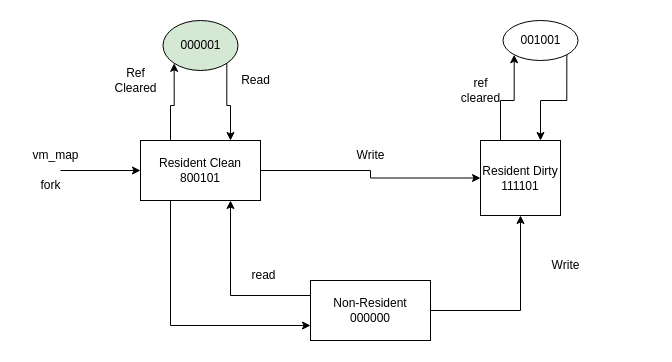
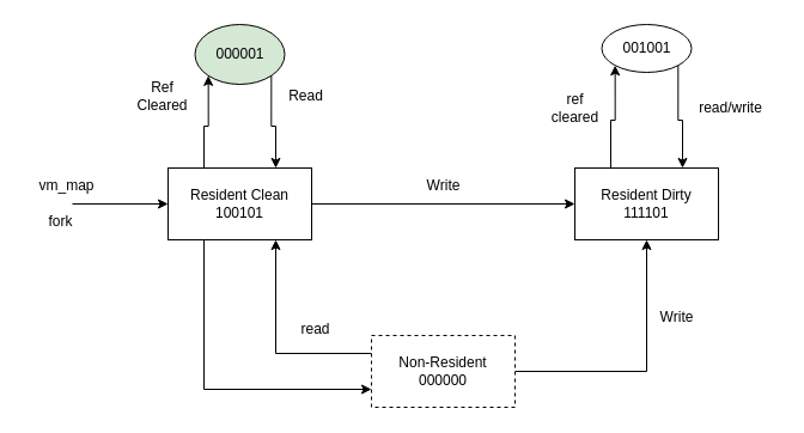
+ <mxCell id="24" value="read/write" style="text;html=1;align=center;verticalAlign=middle;resizable=0;points=[];autosize=1;strokeColor=none;fillColor=none;" vertex="1" parent="1"><mxGeometry x="570" y="75" width="80" height="30" as="geometry" /></mxCell>
- <mxCell id="5" value="Resident Clean&lt;div&gt;800101&lt;/div&gt;" style="rounded=0;whiteSpace=wrap;html=1;" vertex="1" parent="1"><mxGeometry x="140" y="140" width="120" height="60" as="geometry" /></mxCell>
+ <mxCell id="5" value="Resident Clean&lt;div&gt;100101&lt;/div&gt;" style="rounded=0;whiteSpace=wrap;html=1;" vertex="1" parent="1"><mxGeometry x="140" y="140" width="120" height="60" as="geometry" /></mxCell>
- <mxCell id="7" value="Resident Dirty&lt;div&gt;111101&lt;/div&gt;" style="rounded=0;whiteSpace=wrap;html=1;" vertex="1" parent="1"><mxGeometry x="480" y="140" width="80" height="75" as="geometry" /></mxCell>
+ <mxCell id="7" value="Resident Dirty&lt;div&gt;111101&lt;/div&gt;" style="rounded=0;whiteSpace=wrap;html=1;" vertex="1" parent="1"><mxGeometry x="480" y="140" width="120" height="60" as="geometry" /></mxCell>
- <mxCell id="17" value="&lt;div&gt;Non-Resident&lt;/div&gt;&lt;div&gt;000000&lt;/div&gt;" style="rounded=0;whiteSpace=wrap;html=1;" vertex="1" parent="1"><mxGeometry x="310" y="280" width="120" height="60" as="geometry" /></mxCell>
+ <mxCell id="17" value="&lt;div&gt;Non-Resident&lt;/div&gt;&lt;div&gt;000000&lt;/div&gt;" style="rounded=0;whiteSpace=wrap;html=1;dashed=1;" vertex="1" parent="1"><mxGeometry x="310" y="280" width="120" height="60" as="geometry" /></mxCell>
